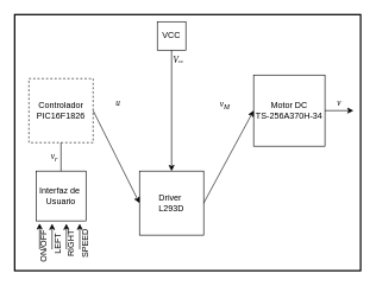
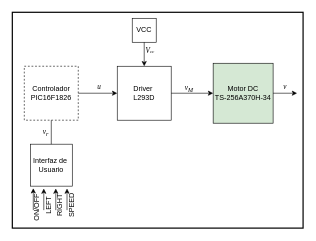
- <mxCell id="6" value="Motor DC&lt;br&gt;TS-256A370H-34" style="whiteSpace=wrap;html=1;aspect=fixed;" vertex="1" parent="1"><mxGeometry x="355" y="105" width="100" height="100" as="geometry" /></mxCell>
+ <mxCell id="6" value="Motor DC&lt;br&gt;TS-256A370H-34" style="whiteSpace=wrap;html=1;aspect=fixed;fillColor=#d5e8d4;" vertex="1" parent="1"><mxGeometry x="355" y="105" width="100" height="100" as="geometry" /></mxCell>
- <mxCell id="3" value="Driver&amp;nbsp;&lt;br&gt;L293D" style="whiteSpace=wrap;html=1;aspect=fixed;" vertex="1" parent="1"><mxGeometry x="195" y="240" width="90" height="90" as="geometry" /></mxCell>
+ <mxCell id="3" value="Driver&amp;nbsp;&lt;br&gt;L293D" style="whiteSpace=wrap;html=1;aspect=fixed;" vertex="1" parent="1"><mxGeometry x="195" y="110" width="90" height="90" as="geometry" /></mxCell>
